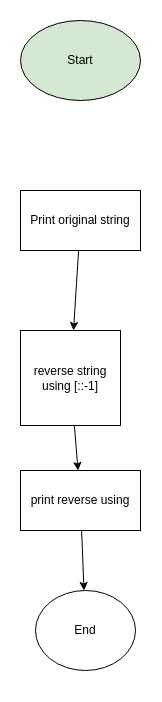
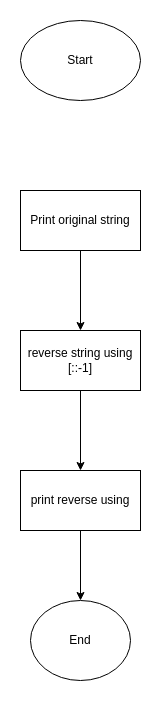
- <mxCell id="2" value="Start" style="ellipse;whiteSpace=wrap;html=1;fillColor=#d5e8d4;" vertex="1" parent="1"><mxGeometry x="20" y="20" width="120" height="80" as="geometry" /></mxCell>
+ <mxCell id="2" value="Start" style="ellipse;whiteSpace=wrap;html=1;" vertex="1" parent="1"><mxGeometry x="20" y="20" width="120" height="80" as="geometry" /></mxCell>
- <mxCell id="6" value="reverse string using [::-1]" style="whiteSpace=wrap;html=1;" vertex="1" parent="1"><mxGeometry x="20" y="330" width="100" height="95" as="geometry" /></mxCell>
+ <mxCell id="6" value="reverse string using [::-1]" style="whiteSpace=wrap;html=1;" vertex="1" parent="1"><mxGeometry x="20" y="330" width="120" height="60" as="geometry" /></mxCell>
- <mxCell id="9" value="End" style="ellipse;whiteSpace=wrap;html=1;" vertex="1" parent="1"><mxGeometry x="35" y="590" width="100" height="80" as="geometry" /></mxCell>
+ <mxCell id="9" value="End" style="ellipse;whiteSpace=wrap;html=1;" vertex="1" parent="1"><mxGeometry x="30" y="600" width="100" height="80" as="geometry" /></mxCell>
